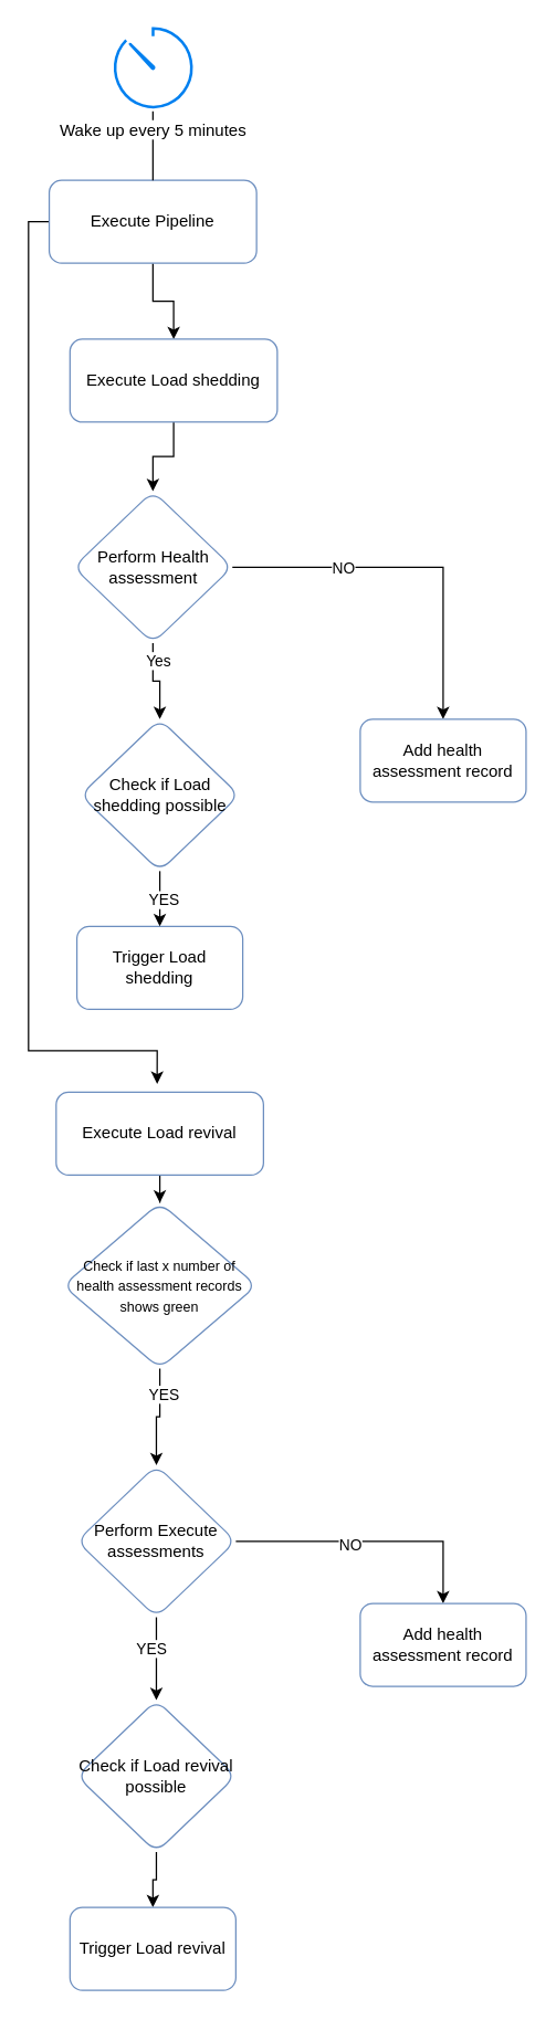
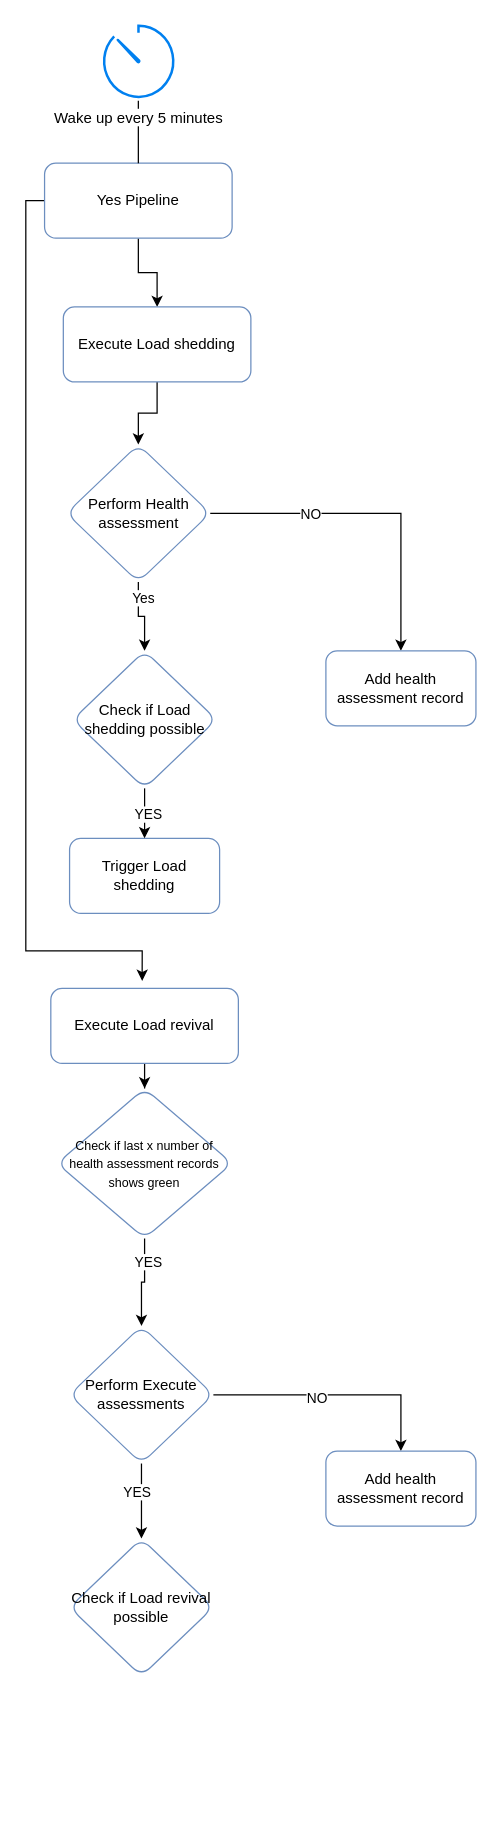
- <mxCell id="4" value="Execute Pipeline" style="rounded=1;whiteSpace=wrap;html=1;fillColor=default;strokeColor=#6c8ebf;" vertex="1" parent="1"><mxGeometry x="35" y="130" width="150" height="60" as="geometry" /></mxCell>
+ <mxCell id="4" value="Yes Pipeline" style="rounded=1;whiteSpace=wrap;html=1;fillColor=default;strokeColor=#6c8ebf;" vertex="1" parent="1"><mxGeometry x="35" y="130" width="150" height="60" as="geometry" /></mxCell>
- <mxCell id="23" value="" style="edgeStyle=orthogonalEdgeStyle;rounded=0;orthogonalLoop=1;jettySize=auto;html=1;" edge="1" parent="1" source="24" target="25"><mxGeometry relative="1" as="geometry" /></mxCell>
- <mxCell id="25" value="Trigger Load revival" style="whiteSpace=wrap;html=1;strokeColor=#6c8ebf;rounded=1;" vertex="1" parent="1"><mxGeometry x="50" y="1380" width="120" height="60" as="geometry" /></mxCell>
